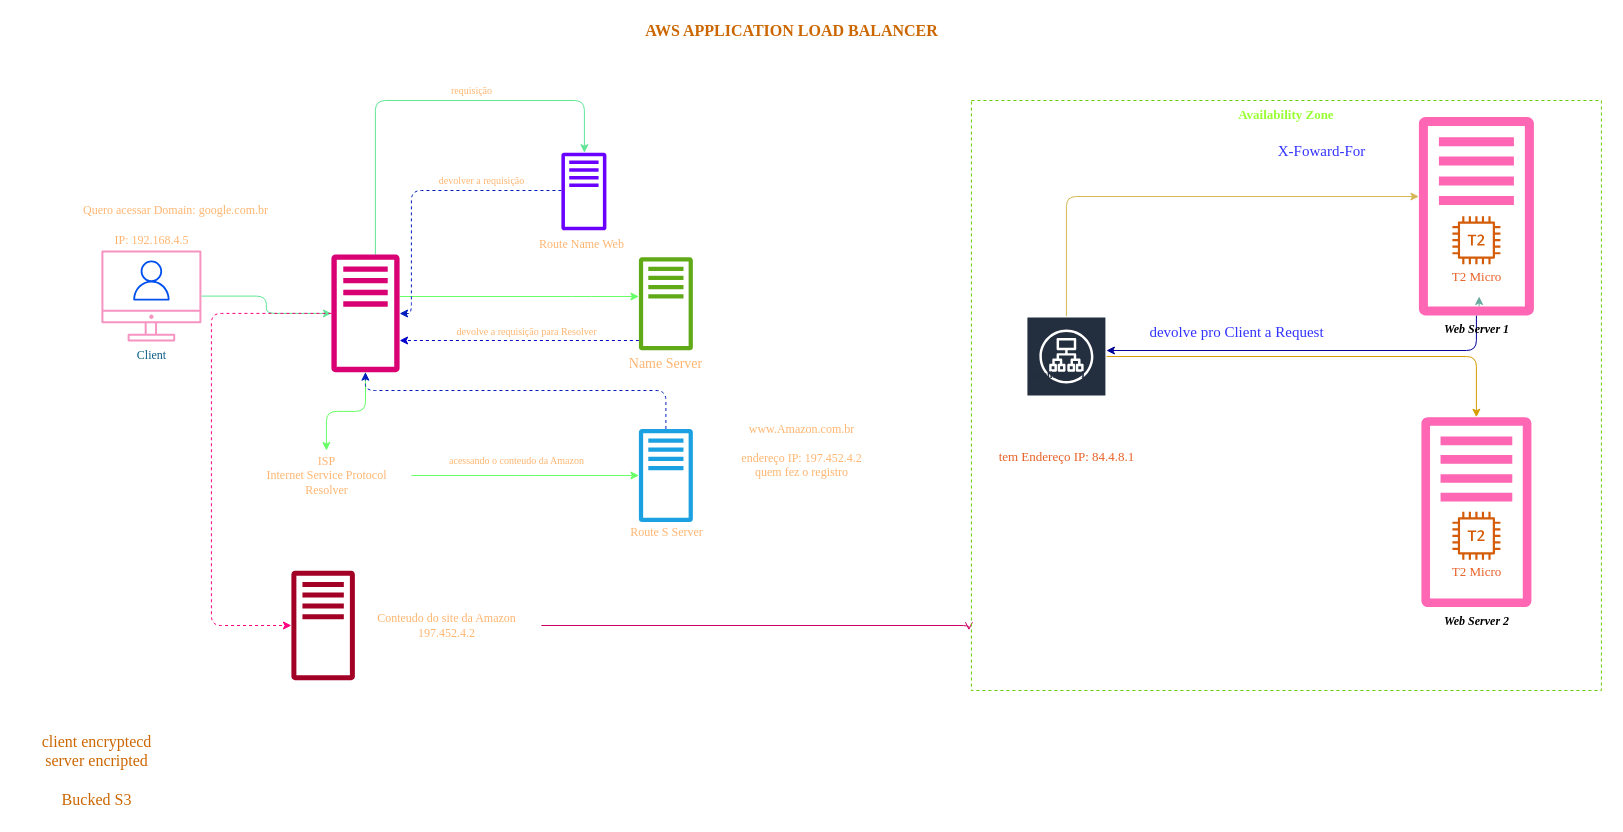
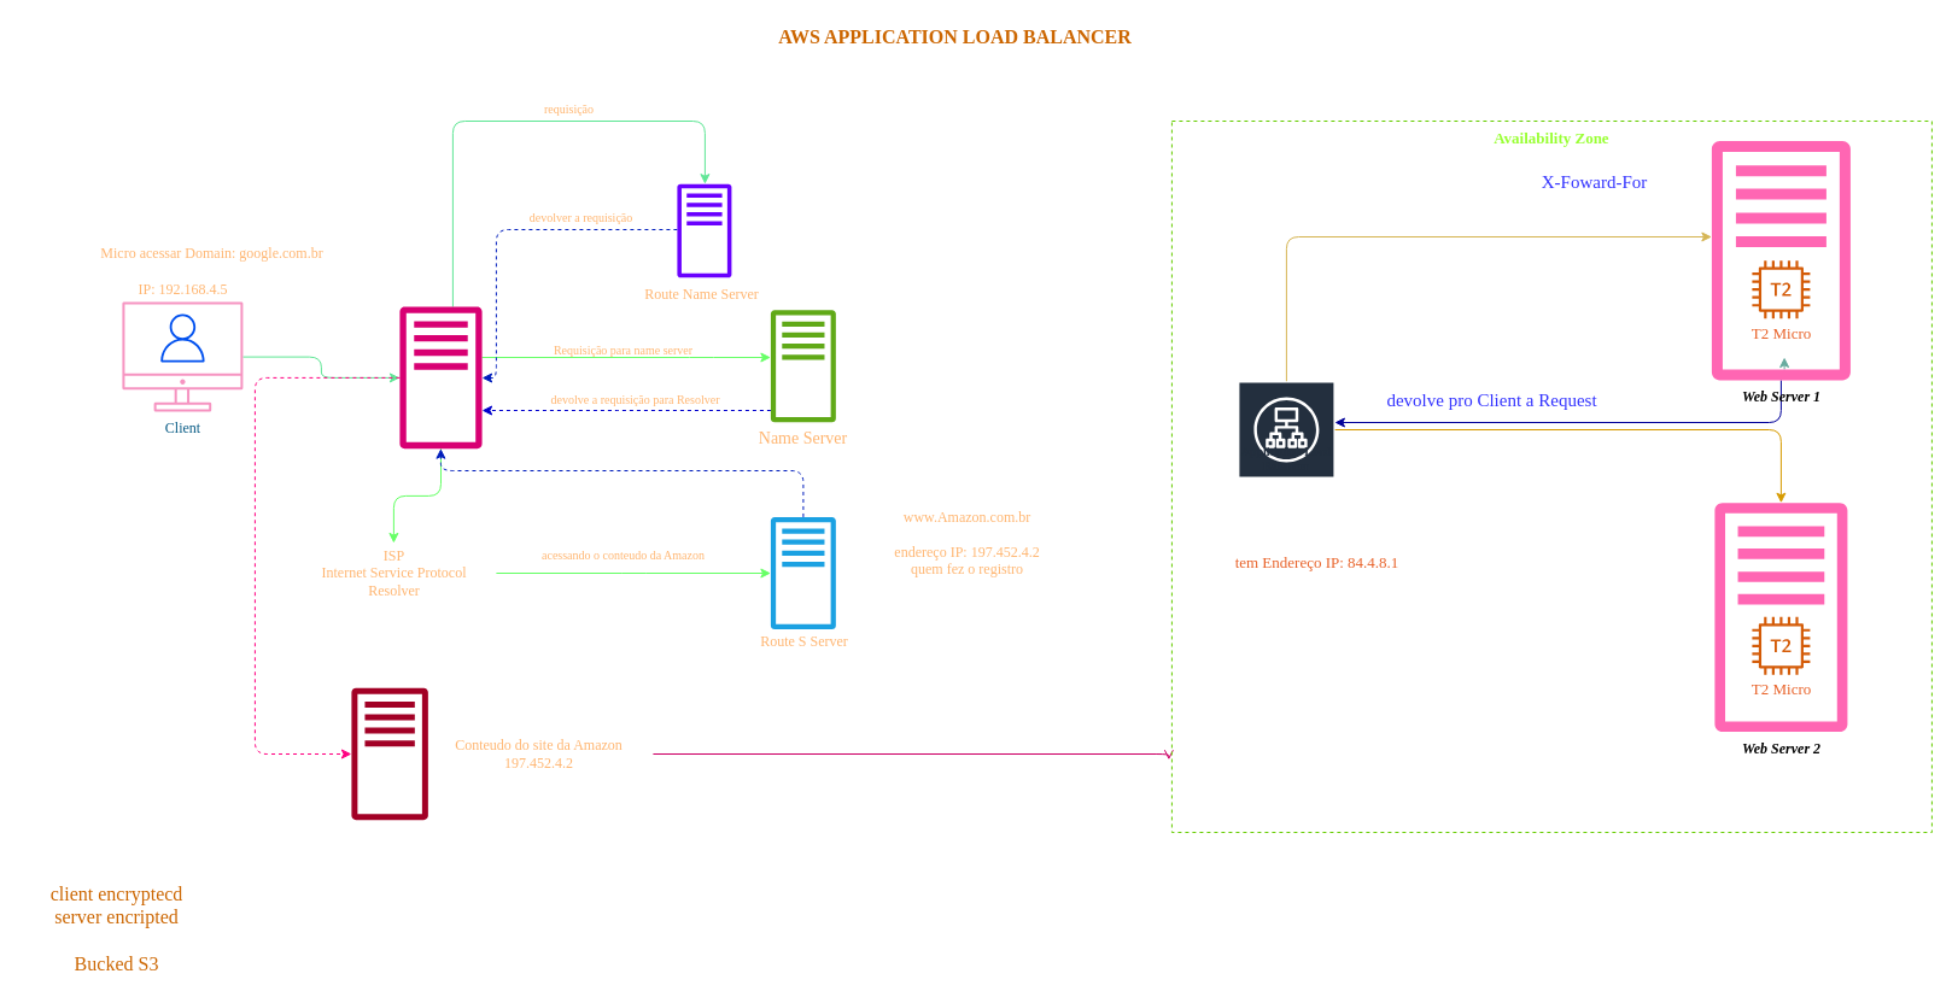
- <mxCell id="13" value="Quero acessar Domain: google.com.br" style="text;html=1;align=center;verticalAlign=middle;resizable=0;points=[];autosize=1;strokeColor=none;fillColor=none;fontFamily=Verdana;fontColor=#FFB570;" vertex="1" parent="1"><mxGeometry x="50" y="200" width="250" height="20" as="geometry" /></mxCell>
+ <mxCell id="13" value="Micro acessar Domain: google.com.br" style="text;html=1;align=center;verticalAlign=middle;resizable=0;points=[];autosize=1;strokeColor=none;fillColor=none;fontFamily=Verdana;fontColor=#FFB570;" vertex="1" parent="1"><mxGeometry x="50" y="200" width="250" height="20" as="geometry" /></mxCell>
- <mxCell id="16" value="Route Name Web" style="text;html=1;align=center;verticalAlign=middle;resizable=0;points=[];autosize=1;strokeColor=none;fillColor=none;fontFamily=Verdana;fontColor=#FFB570;" vertex="1" parent="1"><mxGeometry x="515.91" y="233.75" width="130" height="20" as="geometry" /></mxCell>
+ <mxCell id="16" value="Route Name Server" style="text;html=1;align=center;verticalAlign=middle;resizable=0;points=[];autosize=1;strokeColor=none;fillColor=none;fontFamily=Verdana;fontColor=#FFB570;" vertex="1" parent="1"><mxGeometry x="515.91" y="233.75" width="130" height="20" as="geometry" /></mxCell>
+ <mxCell id="22" value="&lt;font size=&quot;1&quot;&gt;Requisição para name server&lt;/font&gt;" style="text;html=1;align=center;verticalAlign=middle;resizable=0;points=[];autosize=1;strokeColor=none;fillColor=none;fontSize=14;fontFamily=Verdana;fontColor=#FFB570;" vertex="1" parent="1"><mxGeometry x="435.91" y="280" width="160" height="20" as="geometry" /></mxCell>
- <mxCell id="44" value="tem Endereço IP: 84.4.8.1" style="text;html=1;align=center;verticalAlign=middle;resizable=0;points=[];autosize=1;strokeColor=none;fillColor=none;fontSize=13;fontFamily=Verdana;fontColor=#E86127;" vertex="1" parent="1"><mxGeometry x="970.91" y="446" width="190" height="20" as="geometry" /></mxCell>
+ <mxCell id="44" value="tem Endereço IP: 84.4.8.1" style="text;html=1;align=center;verticalAlign=middle;resizable=0;points=[];autosize=1;strokeColor=none;fillColor=none;fontSize=13;fontFamily=Verdana;fontColor=#E86127;" vertex="1" parent="1"><mxGeometry x="995.91" y="456" width="190" height="20" as="geometry" /></mxCell>
